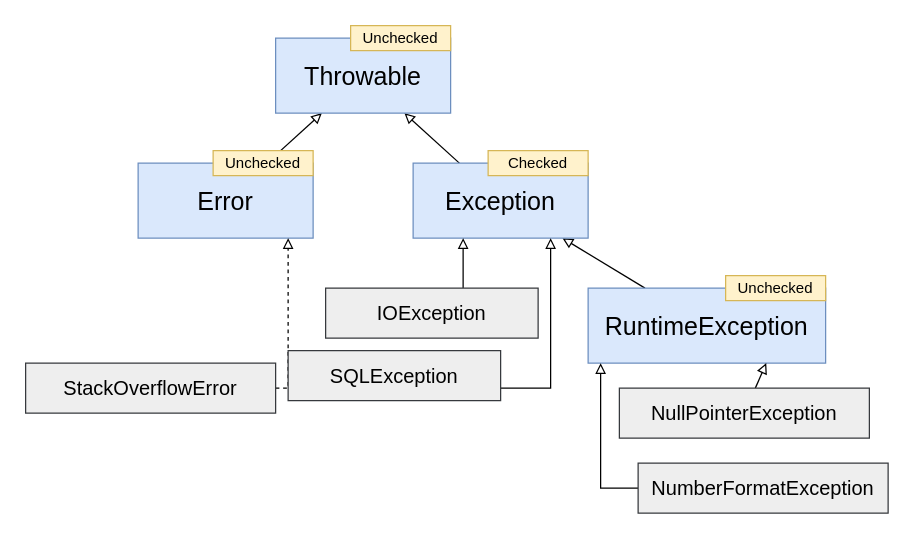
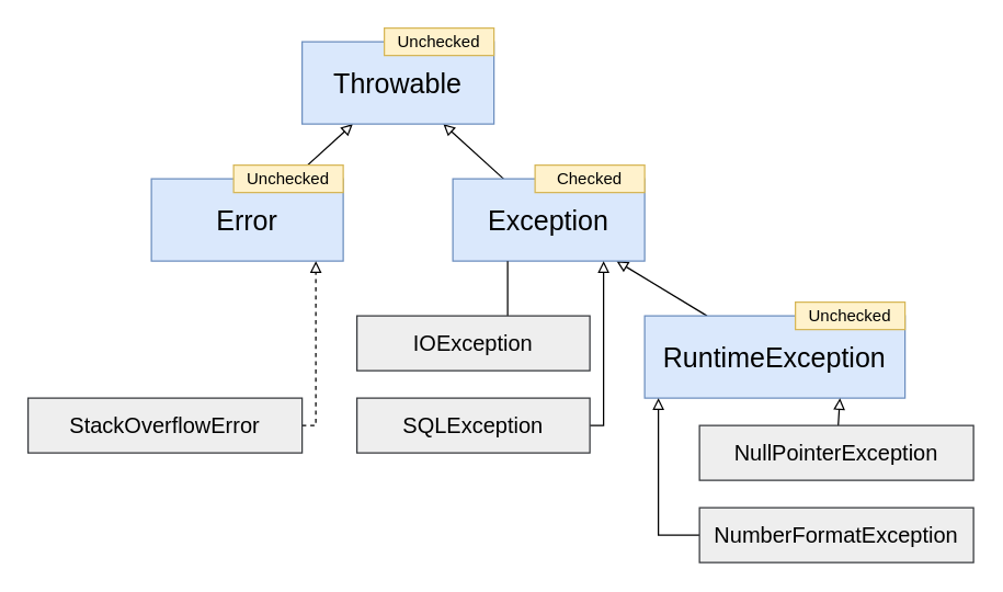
- <mxCell id="19" style="edgeStyle=orthogonalEdgeStyle;rounded=0;orthogonalLoop=1;jettySize=auto;html=1;endArrow=block;endFill=0;" edge="1" parent="1" source="20" target="7"><mxGeometry relative="1" as="geometry"><Array as="points"><mxPoint x="370" y="220" /><mxPoint x="370" y="220" /></Array></mxGeometry></mxCell>
+ <mxCell id="19" style="edgeStyle=orthogonalEdgeStyle;rounded=0;orthogonalLoop=1;jettySize=auto;html=1;endArrow=none;endFill=0;" edge="1" parent="1" source="20" target="7"><mxGeometry relative="1" as="geometry"><Array as="points"><mxPoint x="370" y="220" /><mxPoint x="370" y="220" /></Array></mxGeometry></mxCell>
- <mxCell id="22" value="SQLException" style="rounded=0;whiteSpace=wrap;html=1;fontSize=16;fillColor=#eeeeee;strokeColor=#36393d;" vertex="1" parent="1"><mxGeometry x="230" y="280" width="170" height="40" as="geometry" /></mxCell>
+ <mxCell id="22" value="SQLException" style="rounded=0;whiteSpace=wrap;html=1;fontSize=16;fillColor=#eeeeee;strokeColor=#36393d;" vertex="1" parent="1"><mxGeometry x="260" y="290" width="170" height="40" as="geometry" /></mxCell>
- <mxCell id="14" value="NullPointerException" style="rounded=0;whiteSpace=wrap;html=1;fontSize=16;fillColor=#eeeeee;strokeColor=#36393d;" vertex="1" parent="1"><mxGeometry x="495" y="310" width="200" height="40" as="geometry" /></mxCell>
+ <mxCell id="14" value="NullPointerException" style="rounded=0;whiteSpace=wrap;html=1;fontSize=16;fillColor=#eeeeee;strokeColor=#36393d;" vertex="1" parent="1"><mxGeometry x="510" y="310" width="200" height="40" as="geometry" /></mxCell>
